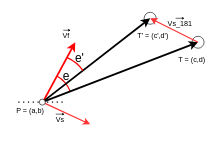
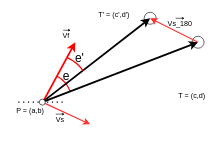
- <mxCell id="23" value="Vs_181" style="text;html=1;strokeColor=none;fillColor=none;align=center;verticalAlign=middle;whiteSpace=wrap;rounded=0;" vertex="1" parent="1"><mxGeometry x="290" y="30" width="20" height="20" as="geometry" /></mxCell>
+ <mxCell id="23" value="Vs_180" style="text;html=1;strokeColor=none;fillColor=none;align=center;verticalAlign=middle;whiteSpace=wrap;rounded=0;" vertex="1" parent="1"><mxGeometry x="290" y="30" width="20" height="20" as="geometry" /></mxCell>
- <mxCell id="17" value="T' = (c',d') " style="text;html=1;strokeColor=none;fillColor=none;align=center;verticalAlign=middle;whiteSpace=wrap;rounded=0;" vertex="1" parent="1"><mxGeometry x="220" y="50" width="70" height="20" as="geometry" /></mxCell>
+ <mxCell id="17" value="T' = (c',d') " style="text;html=1;strokeColor=none;fillColor=none;align=center;verticalAlign=middle;whiteSpace=wrap;rounded=0;" vertex="1" parent="1"><mxGeometry x="155" y="15" width="70" height="20" as="geometry" /></mxCell>
- <mxCell id="14" value="T = (c,d) " style="text;html=1;strokeColor=none;fillColor=none;align=center;verticalAlign=middle;whiteSpace=wrap;rounded=0;" vertex="1" parent="1"><mxGeometry x="290" y="90" width="60" height="20" as="geometry" /></mxCell>
+ <mxCell id="14" value="T = (c,d) " style="text;html=1;strokeColor=none;fillColor=none;align=center;verticalAlign=middle;whiteSpace=wrap;rounded=0;" vertex="1" parent="1"><mxGeometry x="290" y="150" width="60" height="20" as="geometry" /></mxCell>
